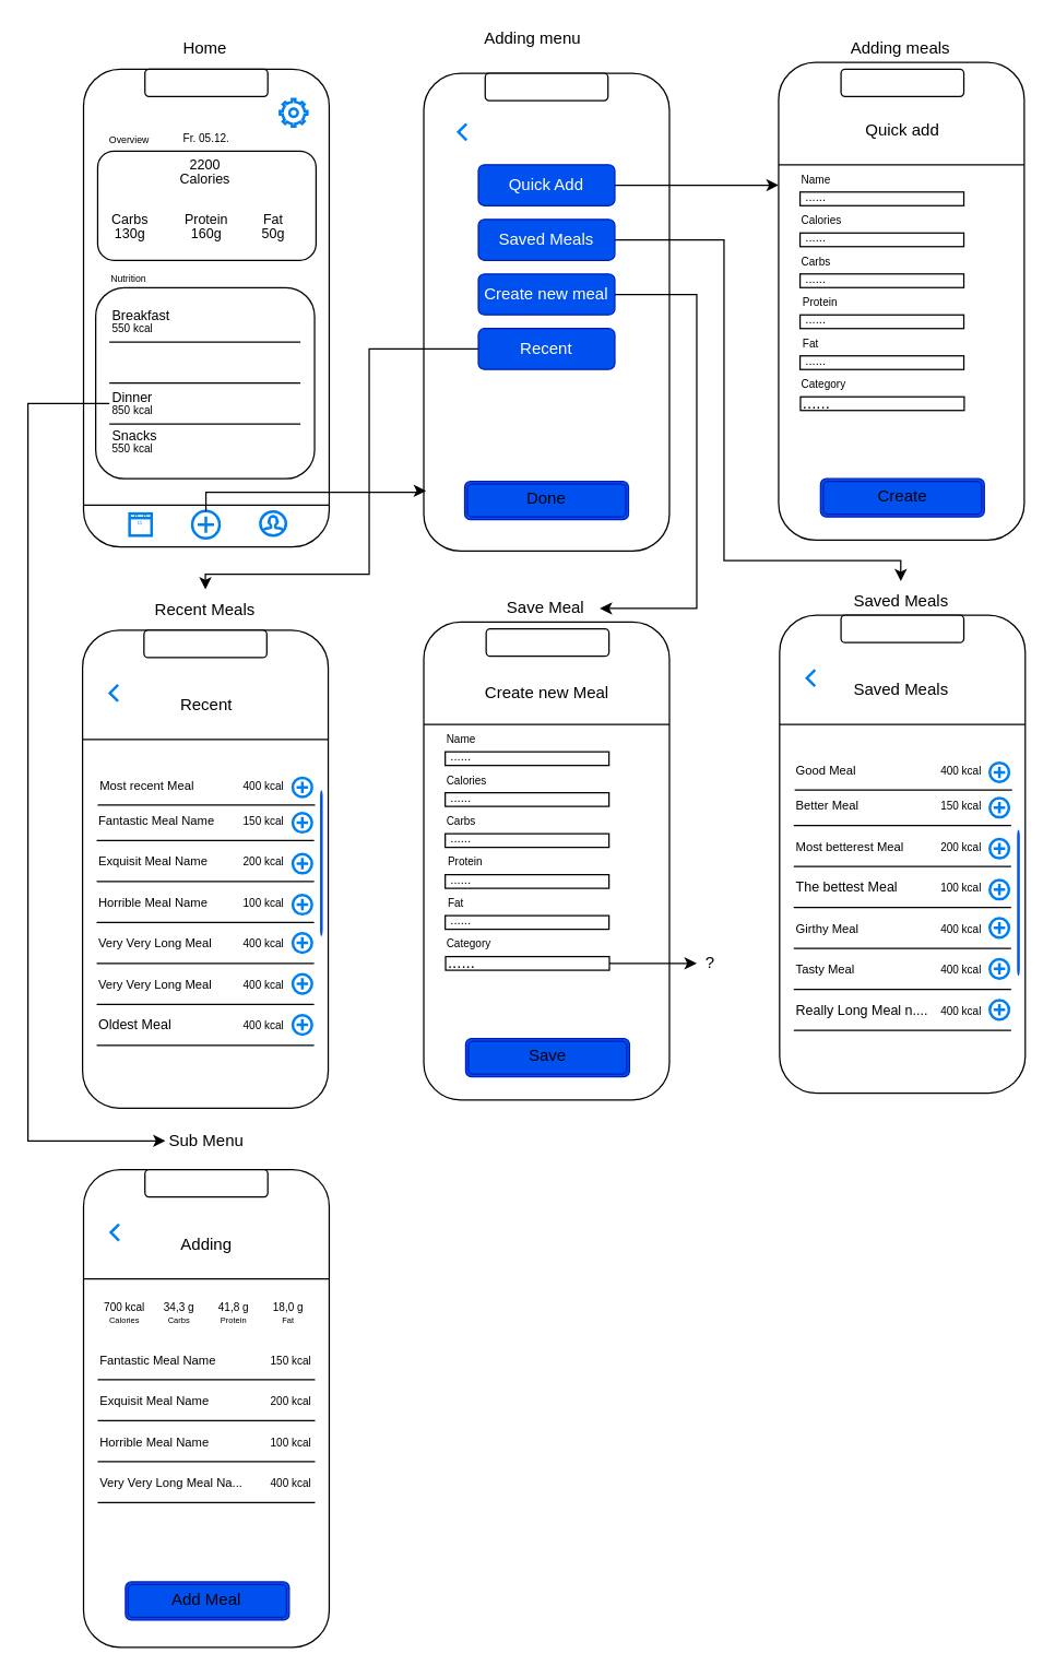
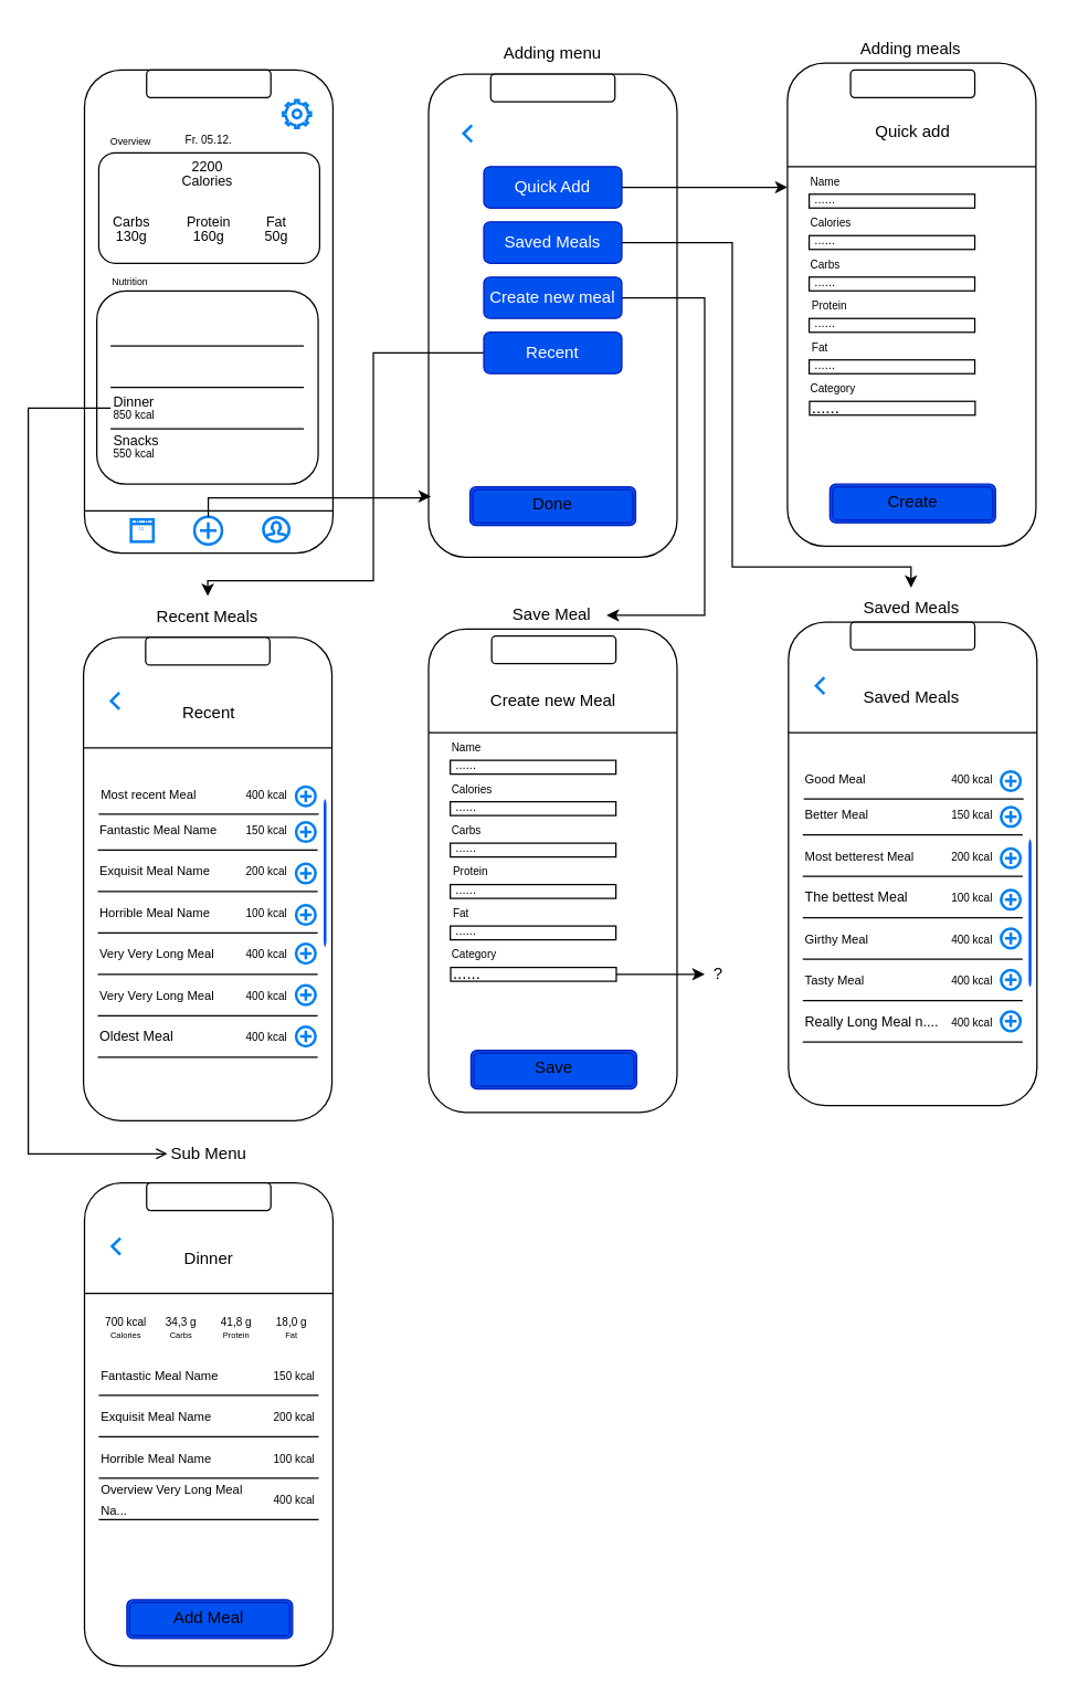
- <mxCell id="42" value="Adding menu" style="text;html=1;strokeColor=none;fillColor=none;align=center;verticalAlign=middle;whiteSpace=wrap;rounded=0;" parent="1" vertex="1"><mxGeometry x="350" y="13" width="80" height="30" as="geometry" /></mxCell>
+ <mxCell id="42" value="Adding menu" style="text;html=1;strokeColor=none;fillColor=none;align=center;verticalAlign=middle;whiteSpace=wrap;rounded=0;" parent="1" vertex="1"><mxGeometry x="360" y="23" width="80" height="30" as="geometry" /></mxCell>
- <mxCell id="30" value="Home" style="text;html=1;strokeColor=none;fillColor=none;align=center;verticalAlign=middle;whiteSpace=wrap;rounded=0;" parent="1" vertex="1"><mxGeometry x="120" y="20" width="60" height="30" as="geometry" /></mxCell>
- <mxCell id="17" value="&lt;div style=&quot;line-height: 80%;&quot;&gt;&lt;span style=&quot;font-size: 10px; background-color: initial;&quot;&gt;Breakfast&lt;/span&gt;&lt;/div&gt;&lt;font size=&quot;1&quot; style=&quot;&quot;&gt;&lt;div style=&quot;line-height: 80%;&quot;&gt;&lt;span style=&quot;background-color: initial; font-size: 8px;&quot;&gt;550 kcal&lt;/span&gt;&lt;/div&gt;&lt;/font&gt;" style="text;html=1;strokeColor=none;fillColor=none;align=left;verticalAlign=middle;whiteSpace=wrap;rounded=0;container=0;" parent="2" vertex="1"><mxGeometry x="19.64" y="170" width="50.36" height="30" as="geometry" /></mxCell>
- <mxCell id="100" style="edgeStyle=orthogonalEdgeStyle;rounded=0;orthogonalLoop=1;jettySize=auto;html=1;entryX=0;entryY=0.5;entryDx=0;entryDy=0;" edge="1" parent="1" source="27" target="66"><mxGeometry relative="1" as="geometry"><mxPoint x="30" y="840" as="targetPoint" /><Array as="points"><mxPoint x="20" y="295" /><mxPoint x="20" y="835" /></Array></mxGeometry></mxCell>
+ <mxCell id="100" style="edgeStyle=orthogonalEdgeStyle;rounded=0;orthogonalLoop=1;jettySize=auto;html=1;entryX=0;entryY=0.5;entryDx=0;entryDy=0;endArrow=open;" edge="1" parent="1" source="27" target="66"><mxGeometry relative="1" as="geometry"><mxPoint x="30" y="840" as="targetPoint" /><Array as="points"><mxPoint x="20" y="295" /><mxPoint x="20" y="835" /></Array></mxGeometry></mxCell>
- <mxCell id="45" value="Adding" style="text;html=1;strokeColor=none;fillColor=none;align=center;verticalAlign=middle;whiteSpace=wrap;rounded=0;" parent="1" vertex="1"><mxGeometry x="121.44" y="896" width="60" height="30" as="geometry" /></mxCell>
+ <mxCell id="45" value="Dinner" style="text;html=1;strokeColor=none;fillColor=none;align=center;verticalAlign=middle;whiteSpace=wrap;rounded=0;" parent="1" vertex="1"><mxGeometry x="121.44" y="896" width="60" height="30" as="geometry" /></mxCell>
- <mxCell id="60" value="&lt;font style=&quot;font-size: 9px;&quot;&gt;Very Very Long Meal Na...&lt;/font&gt;" style="text;html=1;strokeColor=none;fillColor=none;align=left;verticalAlign=middle;whiteSpace=wrap;rounded=0;" parent="1" vertex="1"><mxGeometry x="70.72" y="1070" width="110" height="30" as="geometry" /></mxCell>
+ <mxCell id="60" value="&lt;font style=&quot;font-size: 9px;&quot;&gt;Overview Very Long Meal Na...&lt;/font&gt;" style="text;html=1;strokeColor=none;fillColor=none;align=left;verticalAlign=middle;whiteSpace=wrap;rounded=0;" parent="1" vertex="1"><mxGeometry x="70.72" y="1070" width="110" height="30" as="geometry" /></mxCell>
